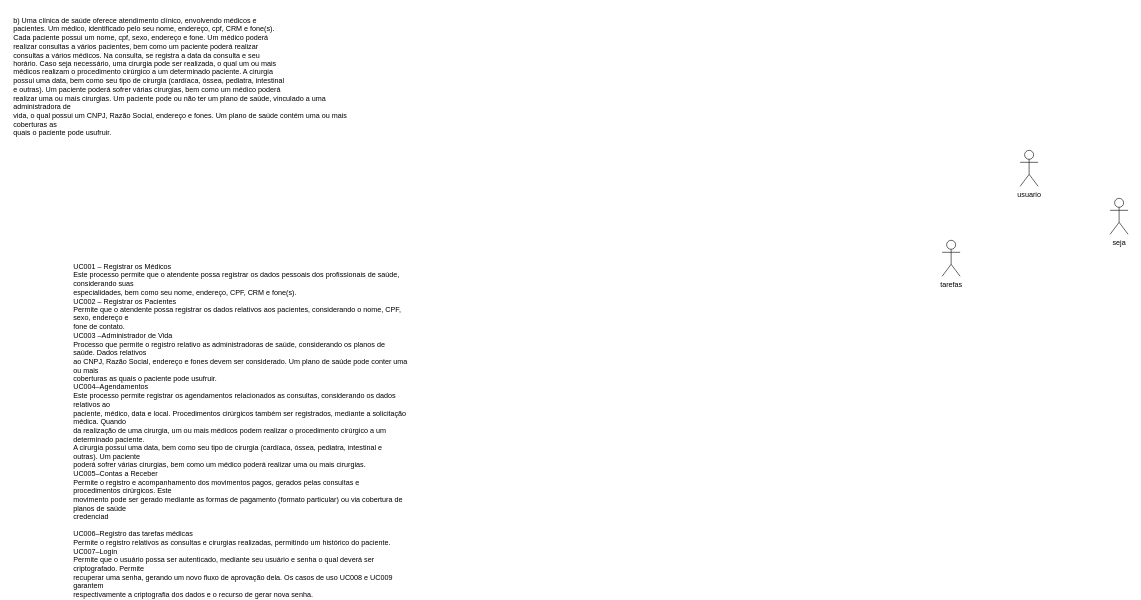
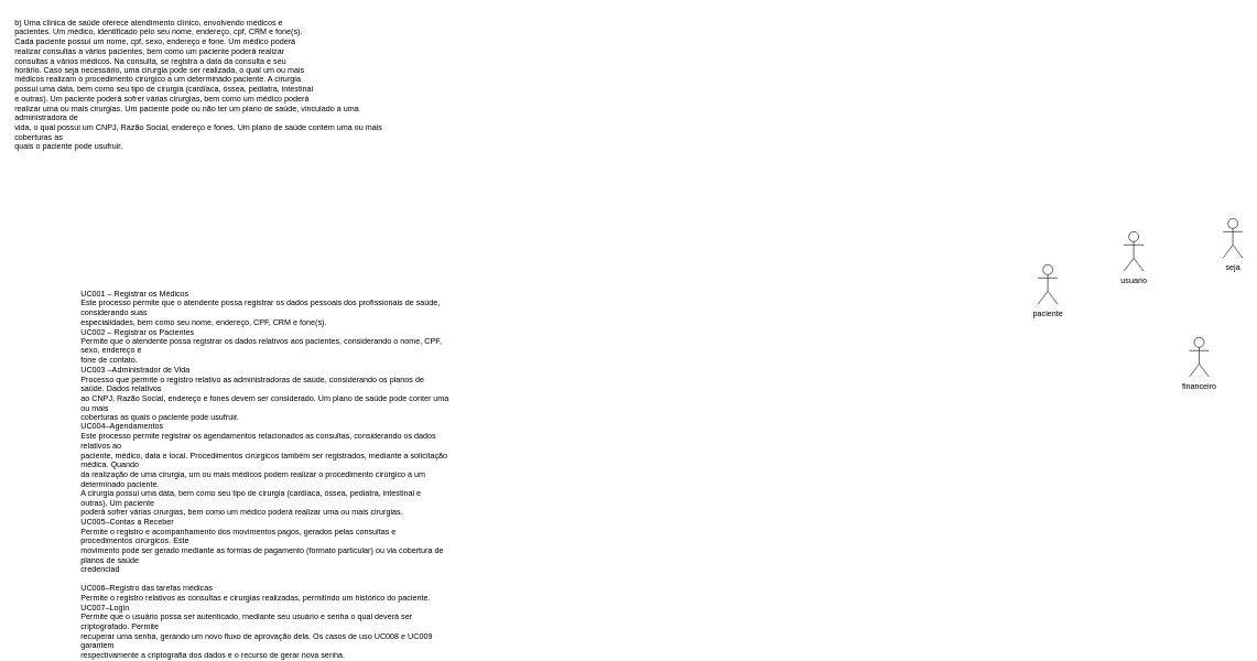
- <mxCell id="2" value="usuario" style="shape=umlActor;verticalLabelPosition=bottom;verticalAlign=top;html=1;outlineConnect=0;" parent="1" vertex="1"><mxGeometry x="1700" y="250" width="30" height="60" as="geometry" /></mxCell>
+ <mxCell id="2" value="usuario" style="shape=umlActor;verticalLabelPosition=bottom;verticalAlign=top;html=1;outlineConnect=0;" parent="1" vertex="1"><mxGeometry x="1700" y="350" width="30" height="60" as="geometry" /></mxCell>
- <mxCell id="4" value="tarefas&lt;div&gt;&lt;br&gt;&lt;/div&gt;&lt;div&gt;&lt;br&gt;&lt;/div&gt;" style="shape=umlActor;verticalLabelPosition=bottom;verticalAlign=top;html=1;outlineConnect=0;" parent="1" vertex="1"><mxGeometry x="1570" y="400" width="30" height="60" as="geometry" /></mxCell>
+ <mxCell id="4" value="paciente&lt;div&gt;&lt;br&gt;&lt;/div&gt;&lt;div&gt;&lt;br&gt;&lt;/div&gt;" style="shape=umlActor;verticalLabelPosition=bottom;verticalAlign=top;html=1;outlineConnect=0;" parent="1" vertex="1"><mxGeometry x="1570" y="400" width="30" height="60" as="geometry" /></mxCell>
+ <mxCell id="5" value="financeiro&lt;div&gt;&lt;br&gt;&lt;/div&gt;" style="shape=umlActor;verticalLabelPosition=bottom;verticalAlign=top;html=1;outlineConnect=0;" parent="1" vertex="1"><mxGeometry x="1799" y="510" width="30" height="60" as="geometry" /></mxCell>
